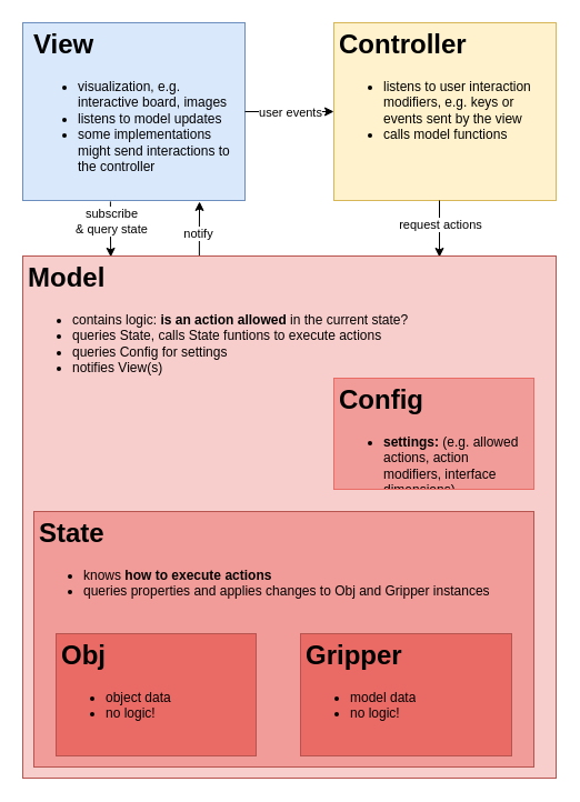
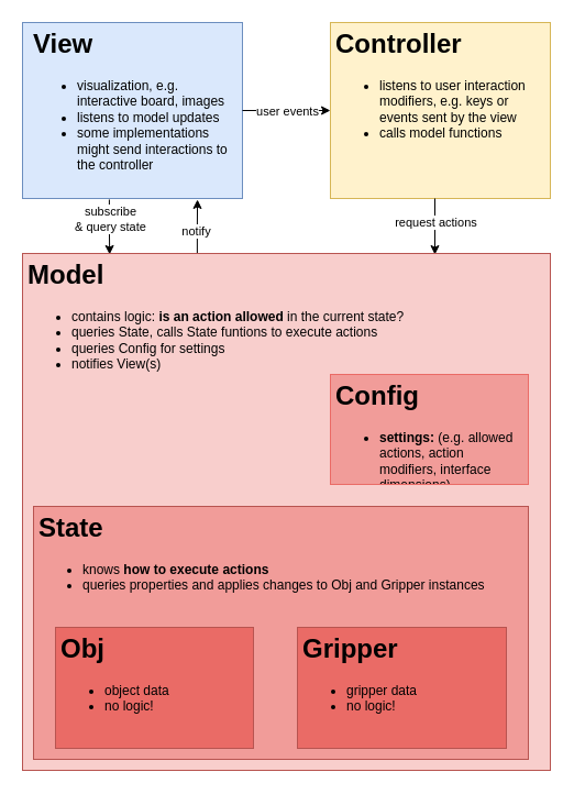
- <mxCell id="19" value="&lt;h1&gt;Gripper&lt;br&gt;&lt;/h1&gt;&lt;ul&gt;&lt;li&gt;model data&lt;/li&gt;&lt;li&gt;no logic!&lt;br&gt;&lt;/li&gt;&lt;/ul&gt;" style="text;html=1;strokeColor=#b85450;spacing=5;spacingTop=-20;whiteSpace=wrap;overflow=hidden;rounded=0;fillColor=#EA6B66;" parent="1" vertex="1"><mxGeometry x="270" y="570" width="190" height="110" as="geometry" /></mxCell>
+ <mxCell id="19" value="&lt;h1&gt;Gripper&lt;br&gt;&lt;/h1&gt;&lt;ul&gt;&lt;li&gt;gripper data&lt;/li&gt;&lt;li&gt;no logic!&lt;br&gt;&lt;/li&gt;&lt;/ul&gt;" style="text;html=1;strokeColor=#b85450;spacing=5;spacingTop=-20;whiteSpace=wrap;overflow=hidden;rounded=0;fillColor=#EA6B66;" parent="1" vertex="1"><mxGeometry x="270" y="570" width="190" height="110" as="geometry" /></mxCell>
